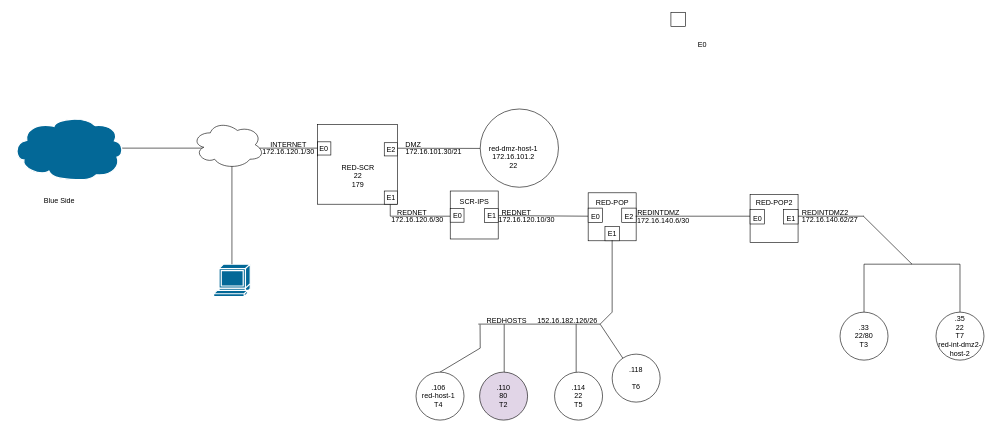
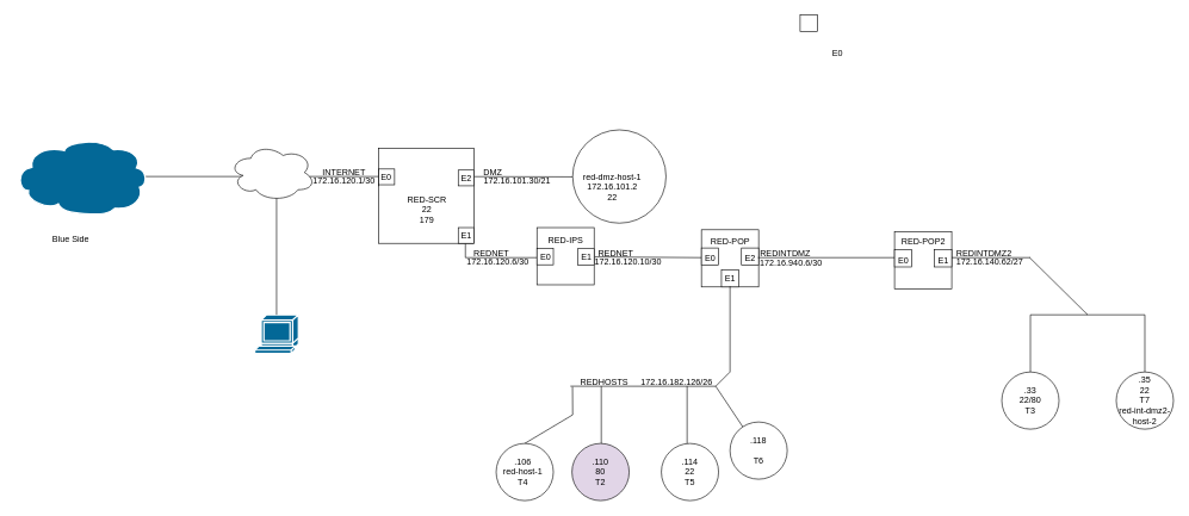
- <mxCell id="30" value="SCR-IPS" style="text;html=1;resizable=0;autosize=1;align=center;verticalAlign=middle;points=[];fillColor=none;strokeColor=none;rounded=0;" vertex="1" parent="1"><mxGeometry x="755" y="321" width="70" height="30" as="geometry" /></mxCell>
+ <mxCell id="30" value="RED-IPS" style="text;html=1;resizable=0;autosize=1;align=center;verticalAlign=middle;points=[];fillColor=none;strokeColor=none;rounded=0;" vertex="1" parent="1"><mxGeometry x="755" y="321" width="70" height="30" as="geometry" /></mxCell>
- <mxCell id="48" value="172.16.140.6/30" style="text;html=1;resizable=0;autosize=1;align=center;verticalAlign=middle;points=[];fillColor=none;strokeColor=none;rounded=0;" vertex="1" parent="1"><mxGeometry x="1050" y="353" width="110" height="30" as="geometry" /></mxCell>
+ <mxCell id="48" value="172.16.940.6/30" style="text;html=1;resizable=0;autosize=1;align=center;verticalAlign=middle;points=[];fillColor=none;strokeColor=none;rounded=0;" vertex="1" parent="1"><mxGeometry x="1050" y="353" width="110" height="30" as="geometry" /></mxCell>
- <mxCell id="53" value="152.16.182.126/26" style="text;html=1;resizable=0;autosize=1;align=center;verticalAlign=middle;points=[];fillColor=none;strokeColor=none;rounded=0;" vertex="1" parent="1"><mxGeometry x="885" y="520" width="120" height="30" as="geometry" /></mxCell>
+ <mxCell id="53" value="172.16.182.126/26" style="text;html=1;resizable=0;autosize=1;align=center;verticalAlign=middle;points=[];fillColor=none;strokeColor=none;rounded=0;" vertex="1" parent="1"><mxGeometry x="885" y="520" width="120" height="30" as="geometry" /></mxCell>
